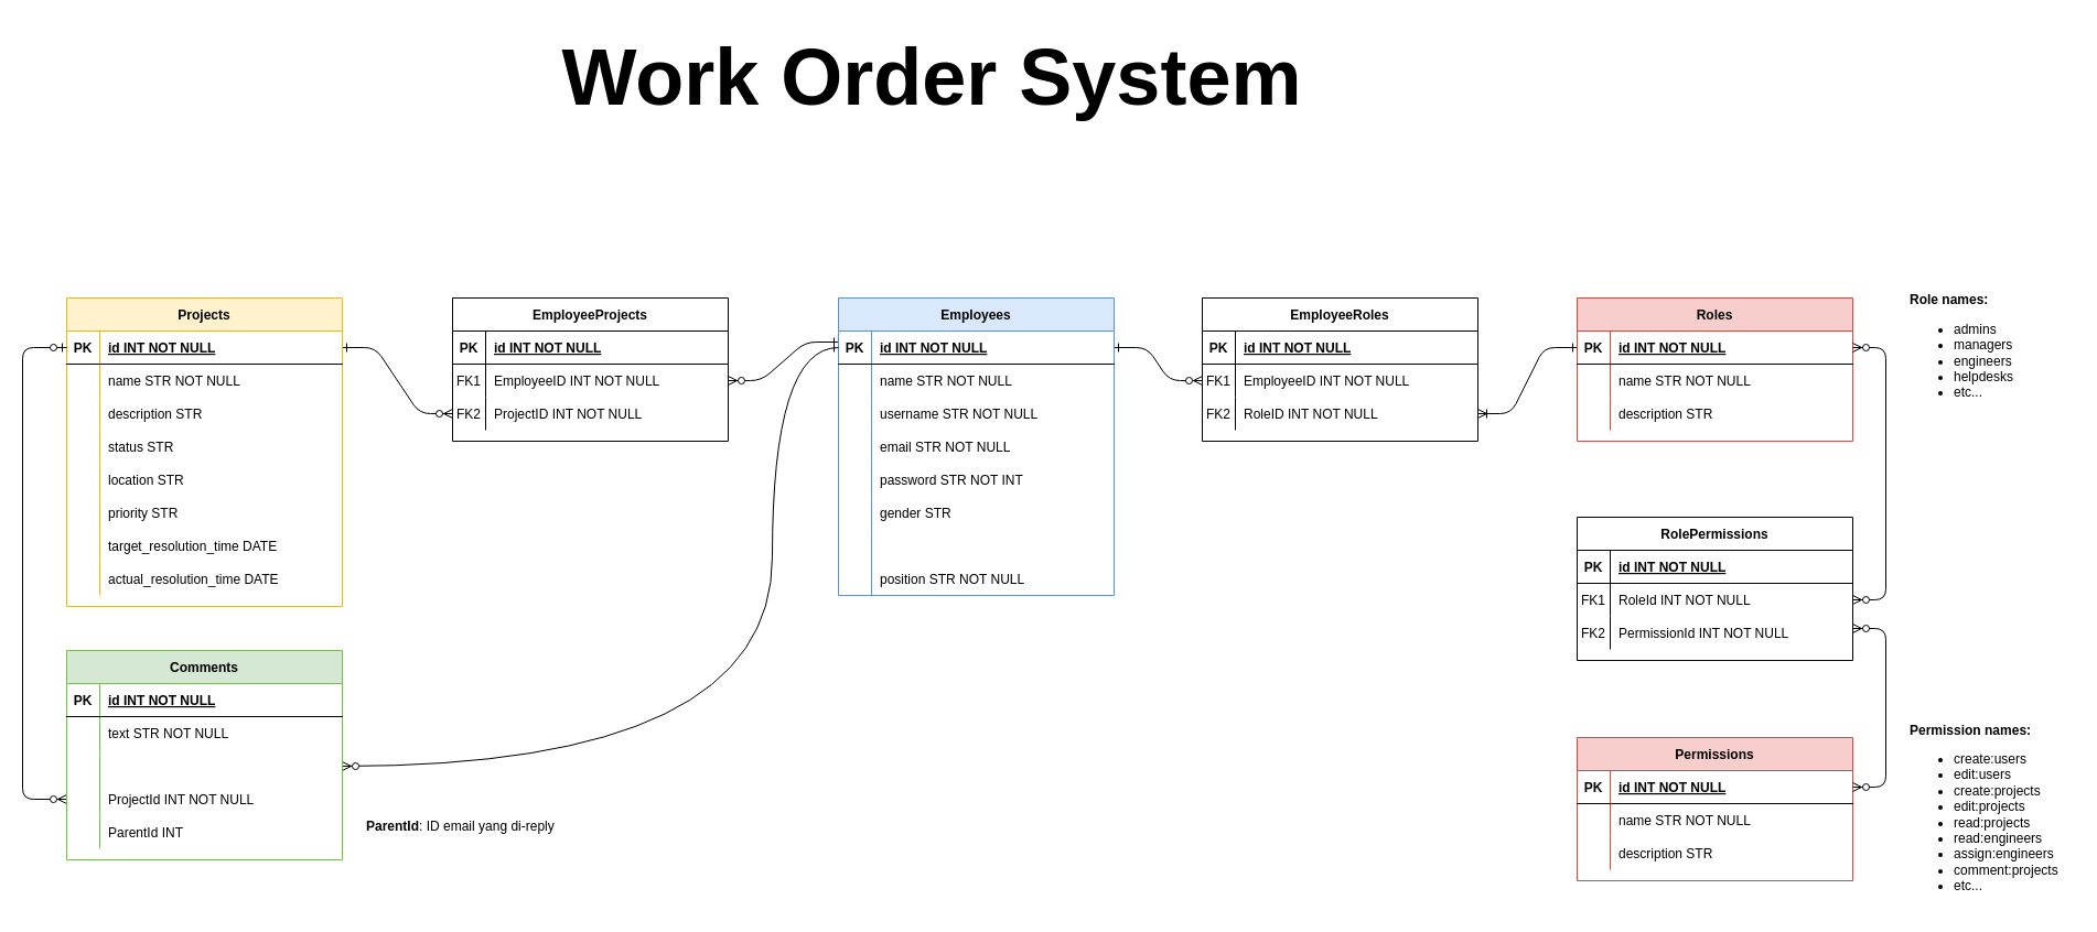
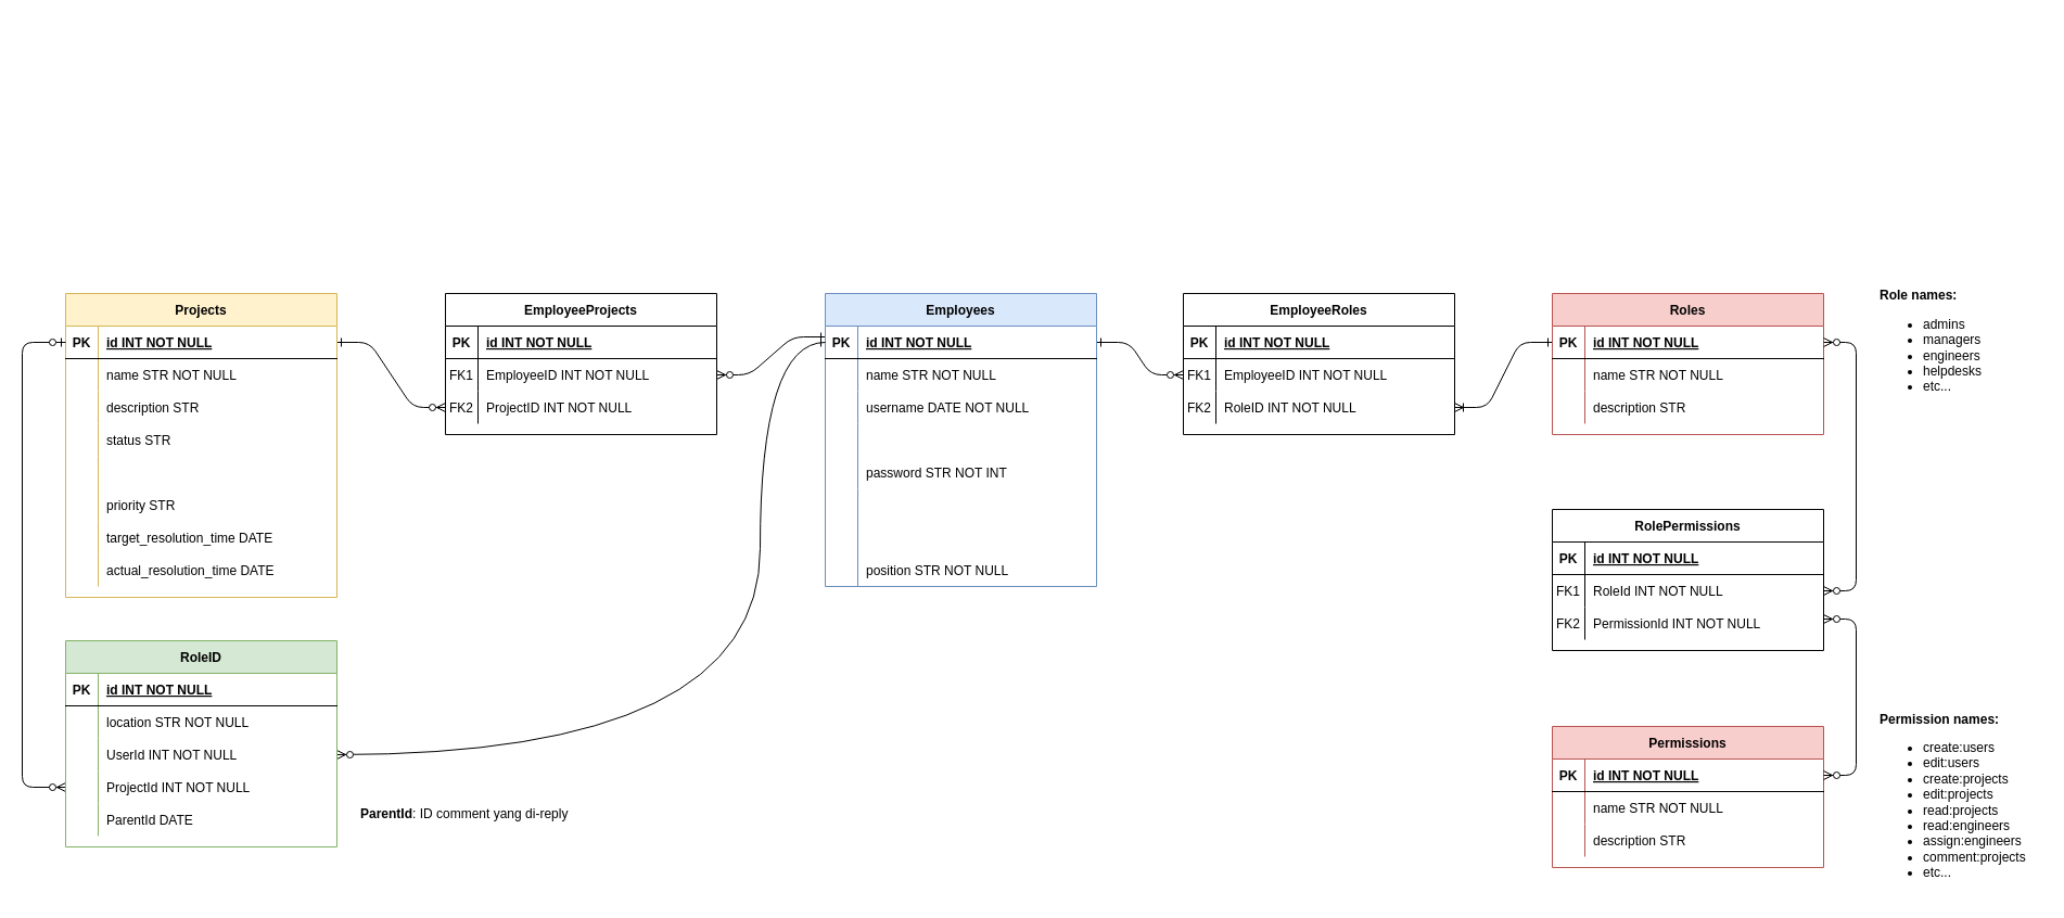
- <mxCell id="105" value="&lt;h1&gt;&lt;font style=&quot;font-size: 72px&quot;&gt;Work Order System&lt;/font&gt;&lt;/h1&gt;" style="text;html=1;strokeColor=none;fillColor=none;align=center;verticalAlign=middle;whiteSpace=wrap;rounded=0;" vertex="1" parent="1"><mxGeometry x="480" y="20" width="730" height="100" as="geometry" /></mxCell>
- <mxCell id="25" value="username STR NOT NULL" style="shape=partialRectangle;overflow=hidden;connectable=0;fillColor=none;top=0;left=0;bottom=0;right=0;align=left;spacingLeft=6;" vertex="1" parent="23"><mxGeometry x="30" width="220" height="30" as="geometry" /></mxCell>
+ <mxCell id="25" value="username DATE NOT NULL" style="shape=partialRectangle;overflow=hidden;connectable=0;fillColor=none;top=0;left=0;bottom=0;right=0;align=left;spacingLeft=6;" vertex="1" parent="23"><mxGeometry x="30" width="220" height="30" as="geometry" /></mxCell>
- <mxCell id="28" value="email STR NOT NULL" style="shape=partialRectangle;overflow=hidden;connectable=0;fillColor=none;top=0;left=0;bottom=0;right=0;align=left;spacingLeft=6;" vertex="1" parent="26"><mxGeometry x="30" width="220" height="30" as="geometry" /></mxCell>
- <mxCell id="65" value="location STR" style="shape=partialRectangle;overflow=hidden;connectable=0;fillColor=none;top=0;left=0;bottom=0;right=0;align=left;spacingLeft=6;" vertex="1" parent="63"><mxGeometry x="30" width="220" height="30" as="geometry" /></mxCell>
- <mxCell id="34" value="gender STR" style="shape=partialRectangle;overflow=hidden;connectable=0;fillColor=none;top=0;left=0;bottom=0;right=0;align=left;spacingLeft=6;" vertex="1" parent="32"><mxGeometry x="30" width="220" height="30" as="geometry" /></mxCell>
- <mxCell id="113" value="Comments" style="shape=table;startSize=30;container=1;collapsible=1;childLayout=tableLayout;fixedRows=1;rowLines=0;fontStyle=1;align=center;resizeLast=1;fillColor=#d5e8d4;strokeColor=#82b366;" vertex="1" parent="1"><mxGeometry x="60" y="590" width="250" height="190" as="geometry" /></mxCell>
+ <mxCell id="113" value="RoleID" style="shape=table;startSize=30;container=1;collapsible=1;childLayout=tableLayout;fixedRows=1;rowLines=0;fontStyle=1;align=center;resizeLast=1;fillColor=#d5e8d4;strokeColor=#82b366;" vertex="1" parent="1"><mxGeometry x="60" y="590" width="250" height="190" as="geometry" /></mxCell>
- <mxCell id="119" value="text STR NOT NULL" style="shape=partialRectangle;overflow=hidden;connectable=0;fillColor=none;top=0;left=0;bottom=0;right=0;align=left;spacingLeft=6;" vertex="1" parent="117"><mxGeometry x="30" width="220" height="30" as="geometry" /></mxCell>
+ <mxCell id="119" value="location STR NOT NULL" style="shape=partialRectangle;overflow=hidden;connectable=0;fillColor=none;top=0;left=0;bottom=0;right=0;align=left;spacingLeft=6;" vertex="1" parent="117"><mxGeometry x="30" width="220" height="30" as="geometry" /></mxCell>
+ <mxCell id="122" value="UserId INT NOT NULL" style="shape=partialRectangle;overflow=hidden;connectable=0;fillColor=none;top=0;left=0;bottom=0;right=0;align=left;spacingLeft=6;" vertex="1" parent="120"><mxGeometry x="30" width="220" height="30" as="geometry" /></mxCell>
- <mxCell id="108" value="&lt;b&gt;ParentId&lt;/b&gt;:&amp;nbsp;ID email yang di-reply" style="text;html=1;align=left;verticalAlign=middle;resizable=0;points=[];autosize=1;" vertex="1" parent="1"><mxGeometry x="330" y="740" width="210" height="20" as="geometry" /></mxCell>
+ <mxCell id="108" value="&lt;b&gt;ParentId&lt;/b&gt;:&amp;nbsp;ID comment yang di-reply" style="text;html=1;align=left;verticalAlign=middle;resizable=0;points=[];autosize=1;" vertex="1" parent="1"><mxGeometry x="330" y="740" width="210" height="20" as="geometry" /></mxCell>
- <mxCell id="128" value="ParentId INT" style="shape=partialRectangle;overflow=hidden;connectable=0;fillColor=none;top=0;left=0;bottom=0;right=0;align=left;spacingLeft=6;" vertex="1" parent="126"><mxGeometry x="30" width="220" height="30" as="geometry" /></mxCell>
+ <mxCell id="128" value="ParentId DATE" style="shape=partialRectangle;overflow=hidden;connectable=0;fillColor=none;top=0;left=0;bottom=0;right=0;align=left;spacingLeft=6;" vertex="1" parent="126"><mxGeometry x="30" width="220" height="30" as="geometry" /></mxCell>
